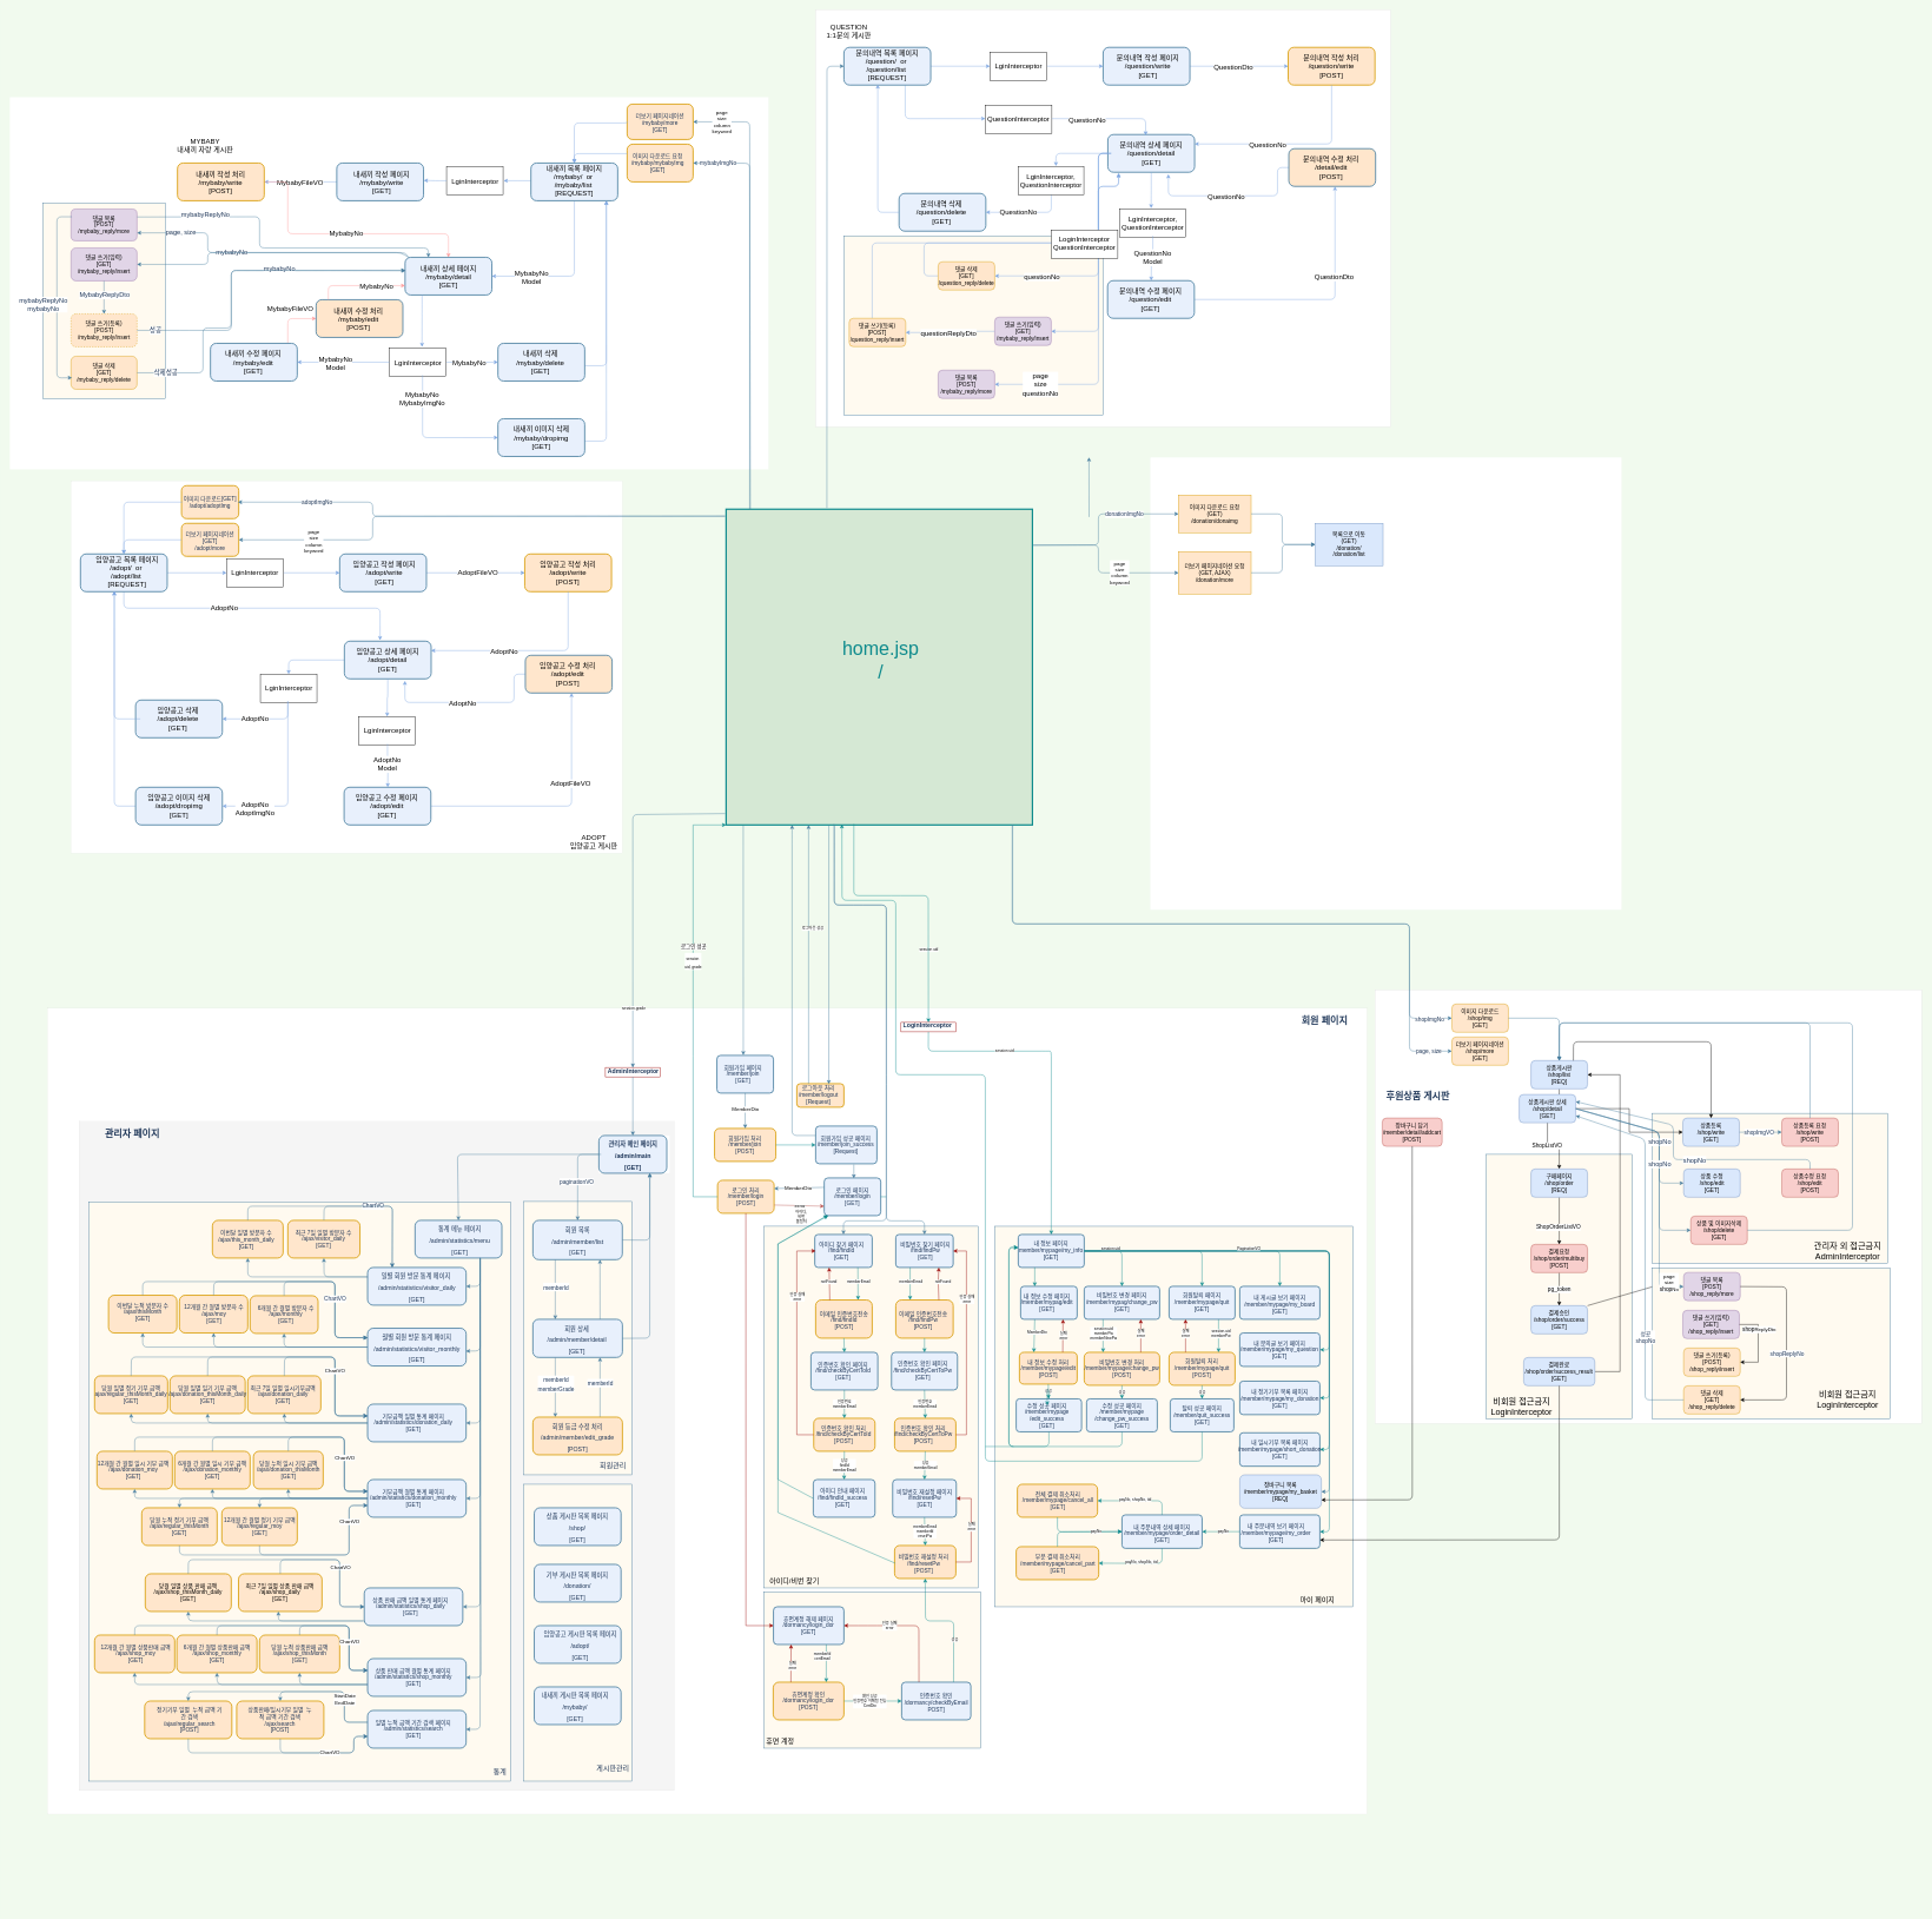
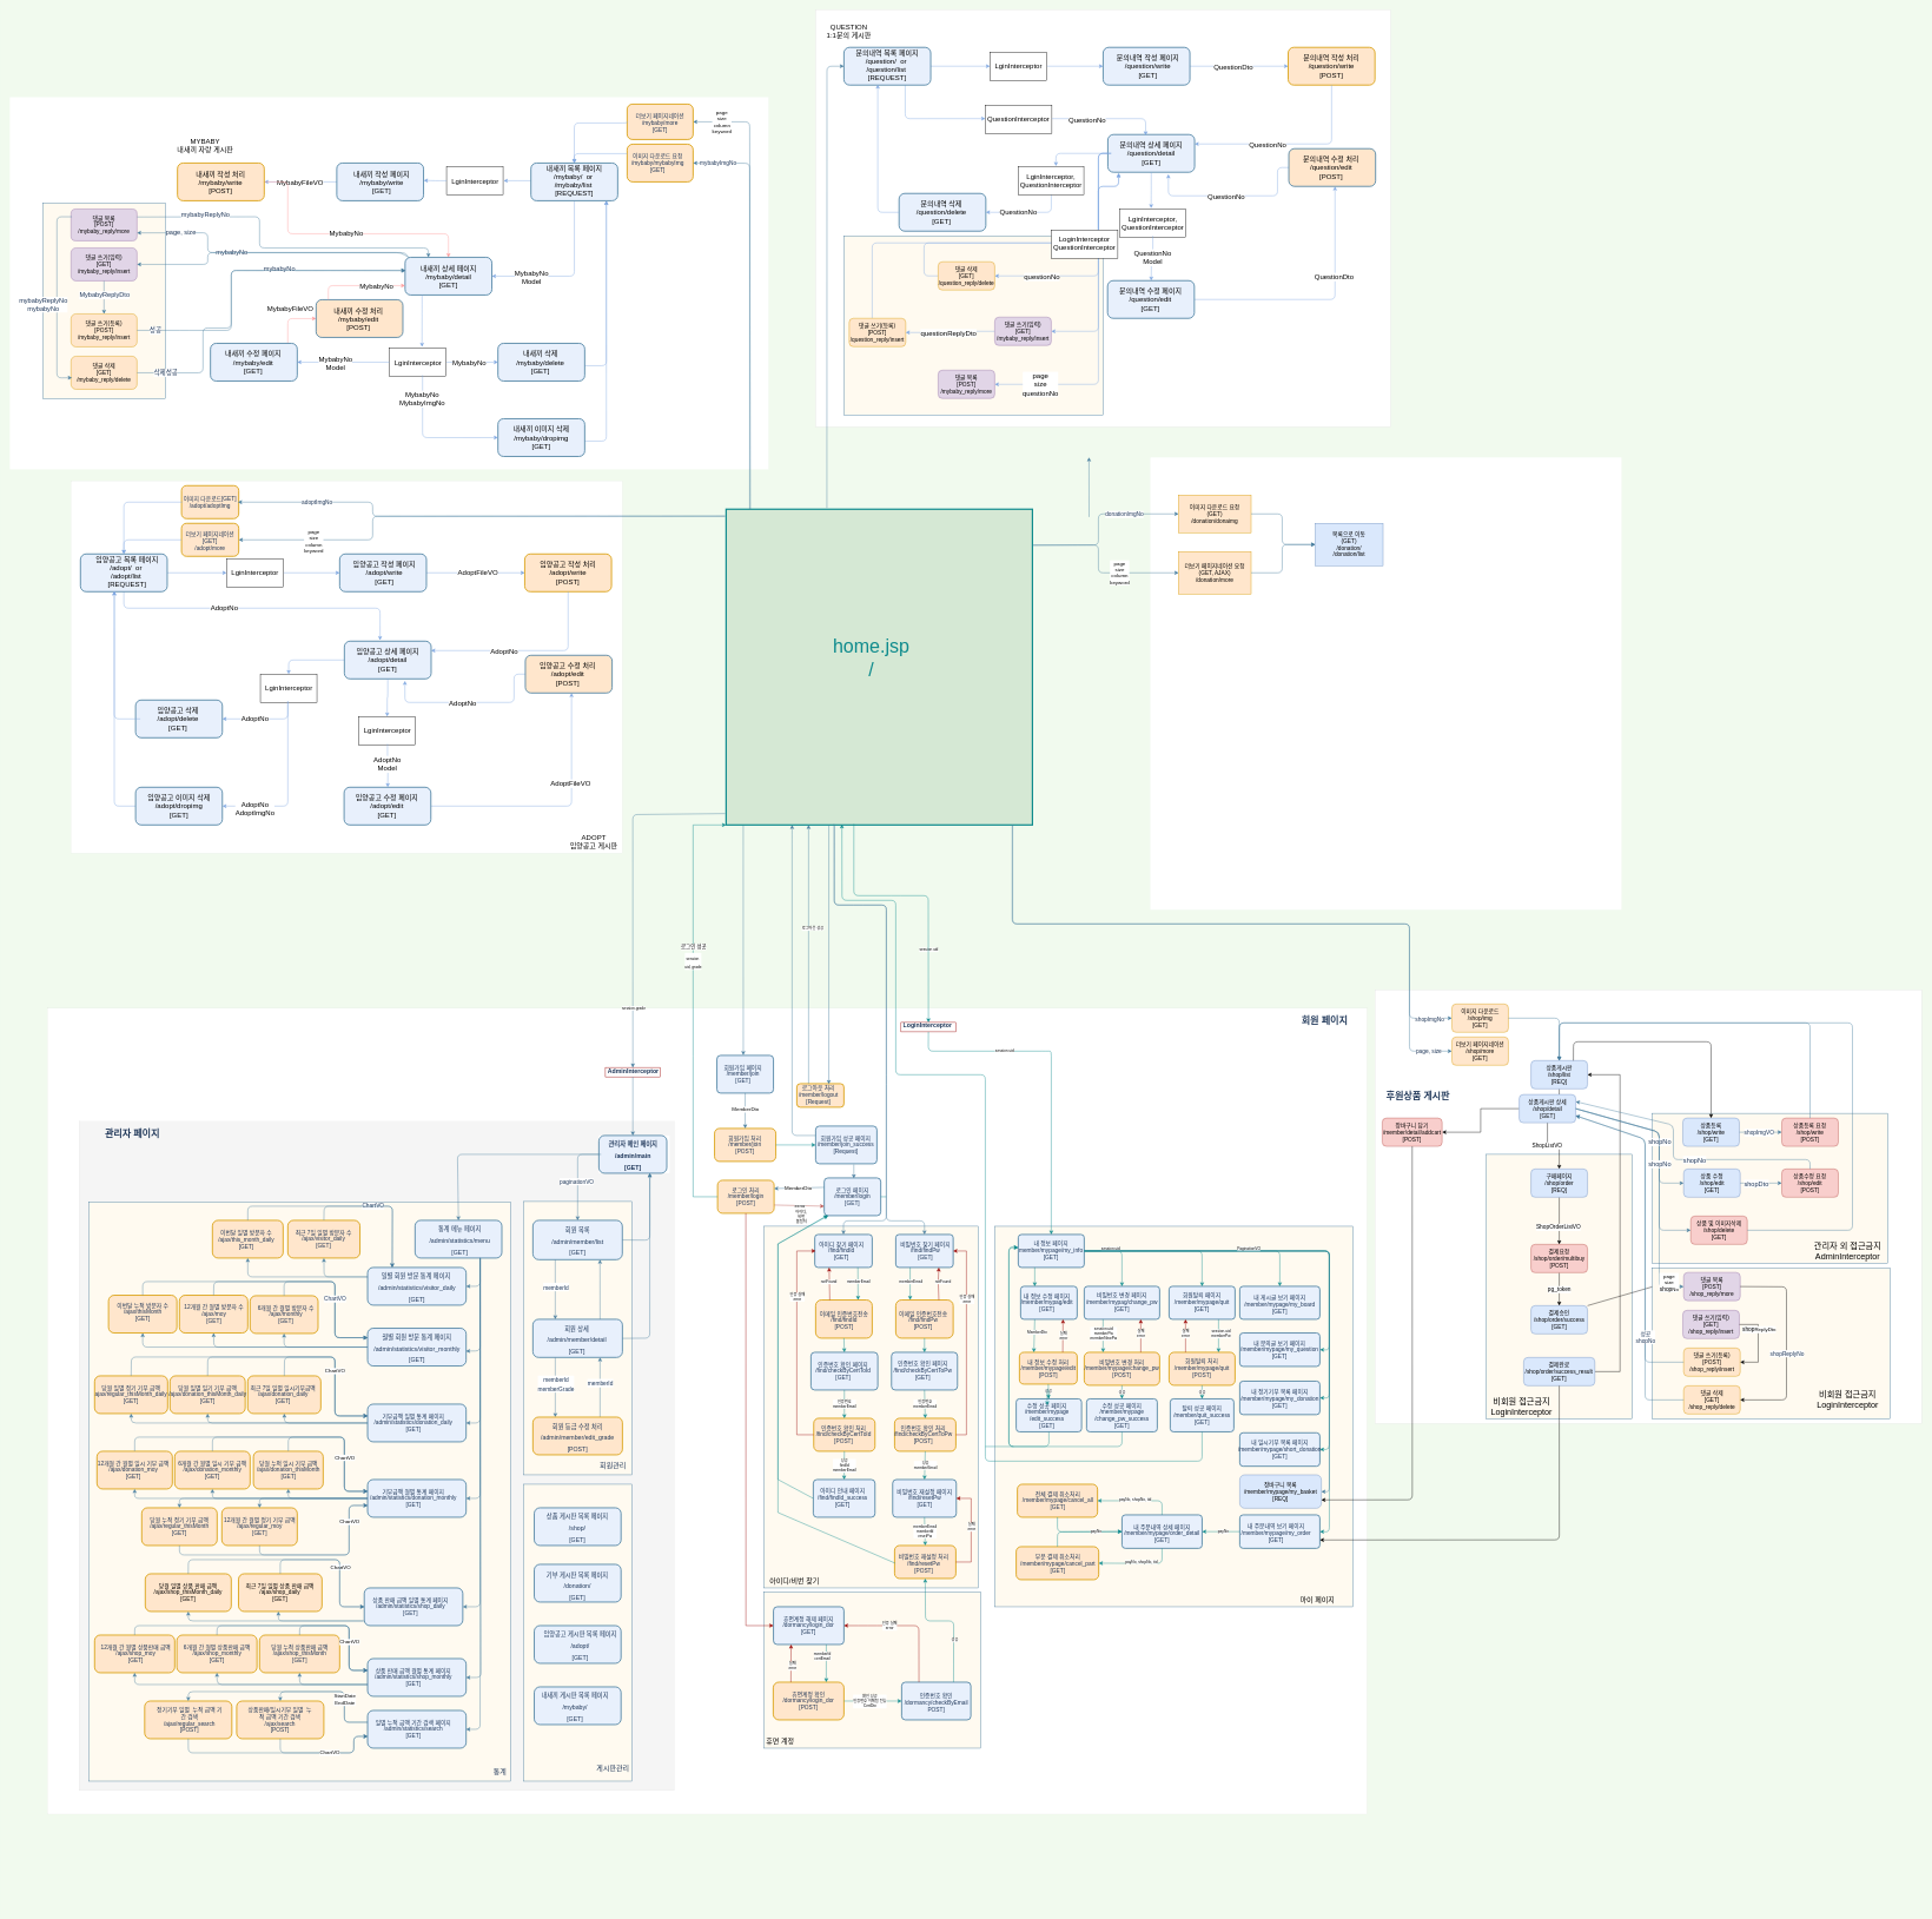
- <mxCell id="501" value="문의내역 수정 처리&lt;br&gt;/detail/edit&lt;br&gt;[POST]" style="text;html=1;strokeColor=none;fillColor=none;align=center;verticalAlign=middle;whiteSpace=wrap;rounded=0;fontSize=15;" vertex="1" parent="1"><mxGeometry x="2743.99" y="315" width="160" height="80" as="geometry" /></mxCell>
+ <mxCell id="501" value="문의내역 수정 처리&lt;br&gt;/question/edit&lt;br&gt;[POST]" style="text;html=1;strokeColor=none;fillColor=none;align=center;verticalAlign=middle;whiteSpace=wrap;rounded=0;fontSize=15;" vertex="1" parent="1"><mxGeometry x="2743.99" y="315" width="160" height="80" as="geometry" /></mxCell>
- <mxCell id="456" value="댓글 쓰기(등록)&lt;br&gt;[POST]&lt;br&gt;/mybaby_reply/insert" style="rounded=1;whiteSpace=wrap;html=1;fillColor=#ffe6cc;strokeColor=#d79b00;dashed=1;" vertex="1" parent="1"><mxGeometry x="150" y="665.5" width="140" height="70" as="geometry" /></mxCell>
+ <mxCell id="456" value="댓글 쓰기(등록)&lt;br&gt;[POST]&lt;br&gt;/mybaby_reply/insert" style="rounded=1;whiteSpace=wrap;html=1;fillColor=#ffe6cc;strokeColor=#d79b00;" vertex="1" parent="1"><mxGeometry x="150" y="665.5" width="140" height="70" as="geometry" /></mxCell>
- <mxCell id="354" value="&lt;font style=&quot;font-size: 40px&quot;&gt;home.jsp&lt;br&gt;/&lt;/font&gt;" style="text;html=1;strokeColor=none;fillColor=none;align=center;verticalAlign=middle;whiteSpace=wrap;rounded=0;fontColor=#0F8B8D;" vertex="1" parent="1"><mxGeometry x="1792.5" y="1355" width="150" height="90" as="geometry" /></mxCell>
+ <mxCell id="354" value="&lt;font style=&quot;font-size: 40px&quot;&gt;home.jsp&lt;br&gt;/&lt;/font&gt;" style="text;html=1;strokeColor=none;fillColor=none;align=center;verticalAlign=middle;whiteSpace=wrap;rounded=0;fontColor=#0F8B8D;" vertex="1" parent="1"><mxGeometry x="1772.5" y="1350" width="150" height="90" as="geometry" /></mxCell>
- <mxCell id="539" style="edgeStyle=orthogonalEdgeStyle;rounded=0;orthogonalLoop=1;jettySize=auto;html=1;fontSize=12;" edge="1" parent="1" source="540" target="541"><mxGeometry relative="1" as="geometry" /></mxCell>
+ <mxCell id="539" style="edgeStyle=orthogonalEdgeStyle;rounded=0;orthogonalLoop=1;jettySize=auto;html=1;entryX=1;entryY=0.5;entryDx=0;entryDy=0;fontSize=12;" edge="1" parent="1" source="540" target="551"><mxGeometry relative="1" as="geometry" /></mxCell>
+ <mxCell id="568" value="" style="endArrow=classic;html=1;rounded=1;sketch=0;fontSize=15;fontColor=#1D3557;strokeColor=#457B9D;strokeWidth=1;fillColor=#A8DADC;curved=0;exitX=1;exitY=0.5;exitDx=0;exitDy=0;entryX=0;entryY=0.5;entryDx=0;entryDy=0;" edge="1" parent="1" source="563" target="567"><mxGeometry width="50" height="50" relative="1" as="geometry"><mxPoint x="3377.82" y="2427" as="sourcePoint" /><mxPoint x="3581.82" y="2520" as="targetPoint" /><Array as="points"><mxPoint x="3740" y="2510" /></Array></mxGeometry></mxCell>
+ <mxCell id="569" value="shopDto" style="edgeLabel;html=1;align=center;verticalAlign=middle;resizable=0;points=[];fontSize=14;fontColor=#1D3557;" vertex="1" connectable="0" parent="568"><mxGeometry x="-0.225" relative="1" as="geometry"><mxPoint as="offset" /></mxGeometry></mxCell>
+ <mxCell id="589" value="" style="endArrow=classic;html=1;rounded=1;sketch=0;fontSize=15;fontColor=#1D3557;strokeColor=#457B9D;strokeWidth=1;fillColor=#A8DADC;curved=0;exitX=0;exitY=0.5;exitDx=0;exitDy=0;entryX=1;entryY=0.75;entryDx=0;entryDy=0;" edge="1" parent="1" source="579" target="540"><mxGeometry width="50" height="50" relative="1" as="geometry"><mxPoint x="3377.82" y="2412" as="sourcePoint" /><mxPoint x="3581.82" y="2620" as="targetPoint" /><Array as="points"><mxPoint x="3490" y="2890" /><mxPoint x="3490" y="2417" /></Array></mxGeometry></mxCell>
